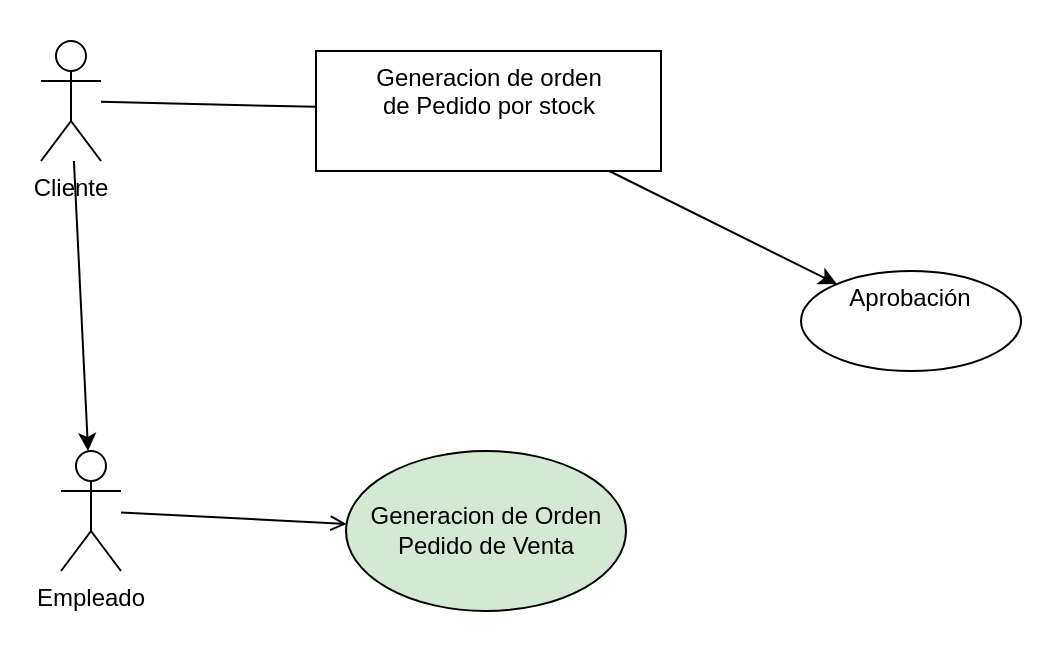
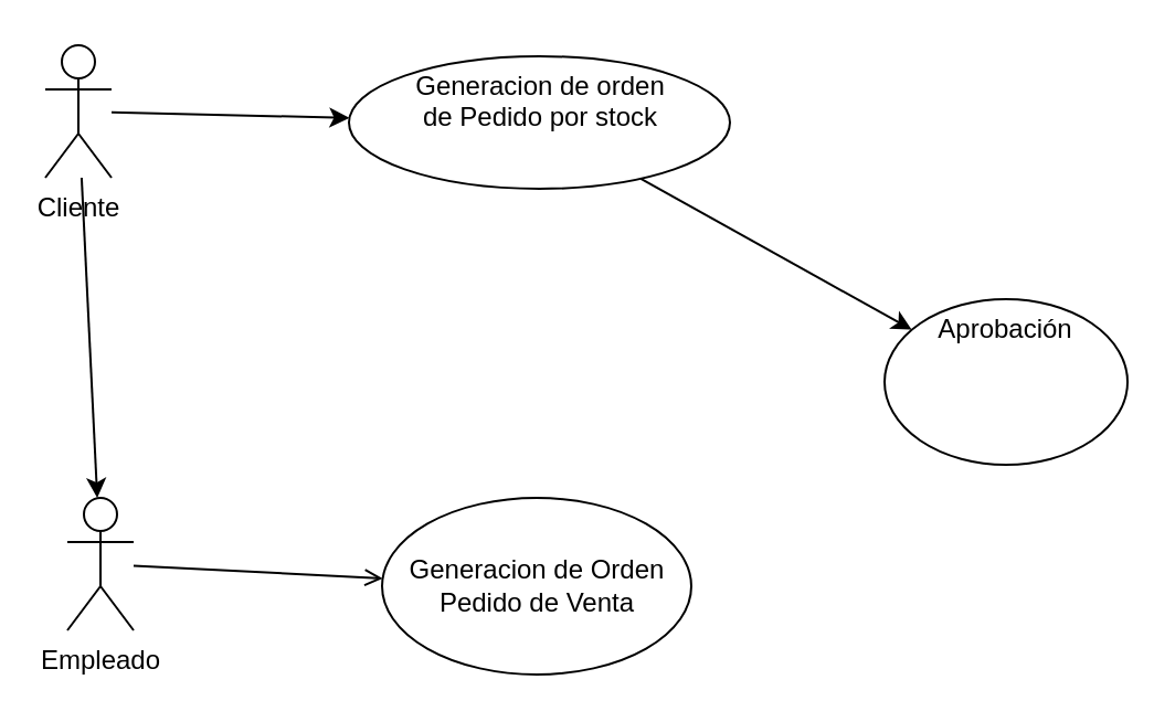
- <mxCell id="4" value="" style="edgeStyle=none;html=1;endArrow=none;" edge="1" parent="1" source="6" target="8"><mxGeometry relative="1" as="geometry" /></mxCell>
+ <mxCell id="4" value="" style="edgeStyle=none;html=1;" edge="1" parent="1" source="6" target="8"><mxGeometry relative="1" as="geometry" /></mxCell>
- <mxCell id="8" value="Generacion de orden &lt;br&gt;de Pedido por stock" style="whiteSpace=wrap;html=1;verticalAlign=top;rounded=0;" vertex="1" parent="1"><mxGeometry x="157.5" y="25" width="172.5" height="60" as="geometry" /></mxCell>
+ <mxCell id="8" value="Generacion de orden &lt;br&gt;de Pedido por stock" style="ellipse;whiteSpace=wrap;html=1;verticalAlign=top;" vertex="1" parent="1"><mxGeometry x="157.5" y="25" width="172.5" height="60" as="geometry" /></mxCell>
- <mxCell id="10" value="Aprobación" style="ellipse;whiteSpace=wrap;html=1;verticalAlign=top;" vertex="1" parent="1"><mxGeometry x="400" y="135" width="110" height="50" as="geometry" /></mxCell>
+ <mxCell id="10" value="Aprobación" style="ellipse;whiteSpace=wrap;html=1;verticalAlign=top;" vertex="1" parent="1"><mxGeometry x="400" y="135" width="110" height="75" as="geometry" /></mxCell>
- <mxCell id="9" value="Generacion de Orden Pedido de Venta" style="ellipse;whiteSpace=wrap;html=1;fillColor=#d5e8d4;" vertex="1" parent="1"><mxGeometry x="172.5" y="225" width="140" height="80" as="geometry" /></mxCell>
+ <mxCell id="9" value="Generacion de Orden Pedido de Venta" style="ellipse;whiteSpace=wrap;html=1;" vertex="1" parent="1"><mxGeometry x="172.5" y="225" width="140" height="80" as="geometry" /></mxCell>
